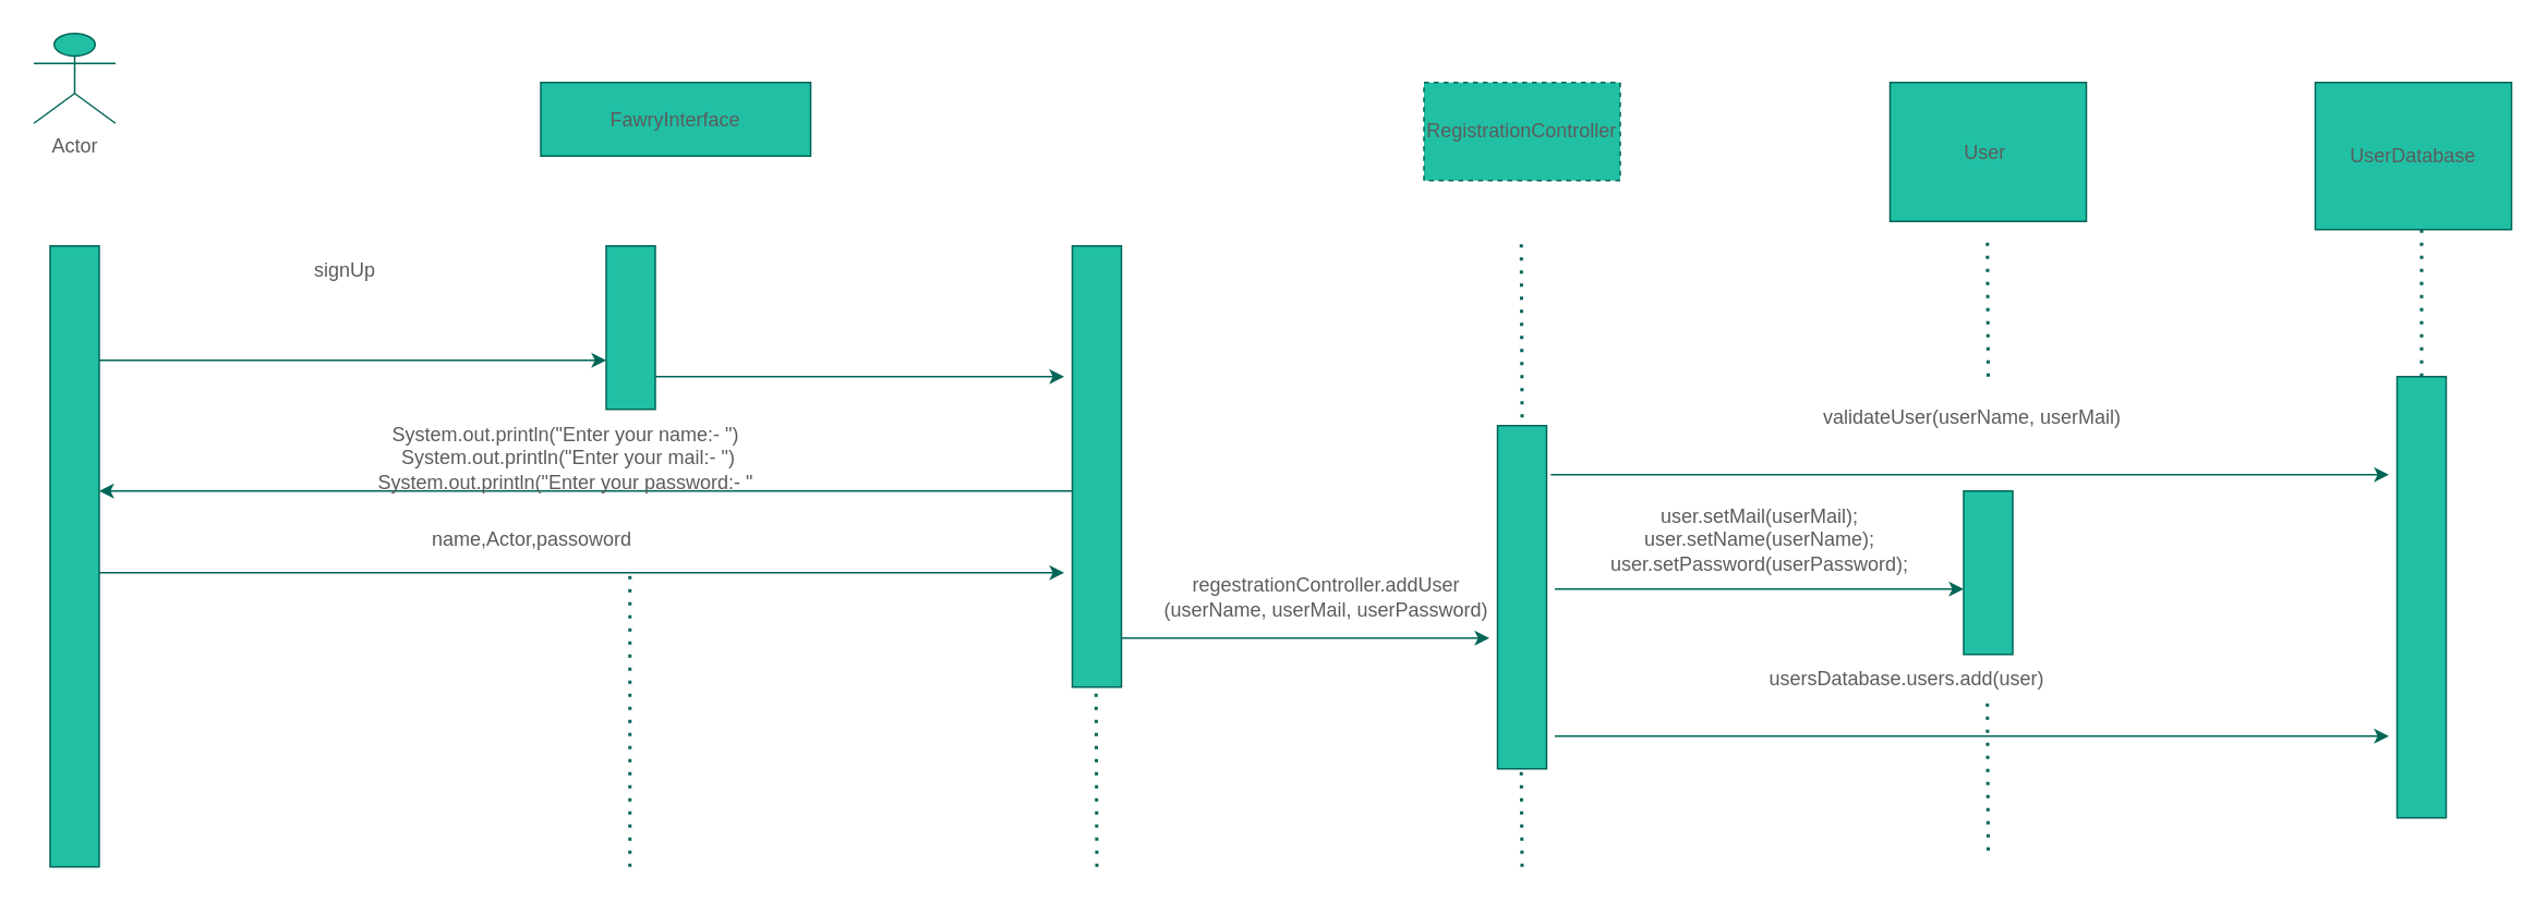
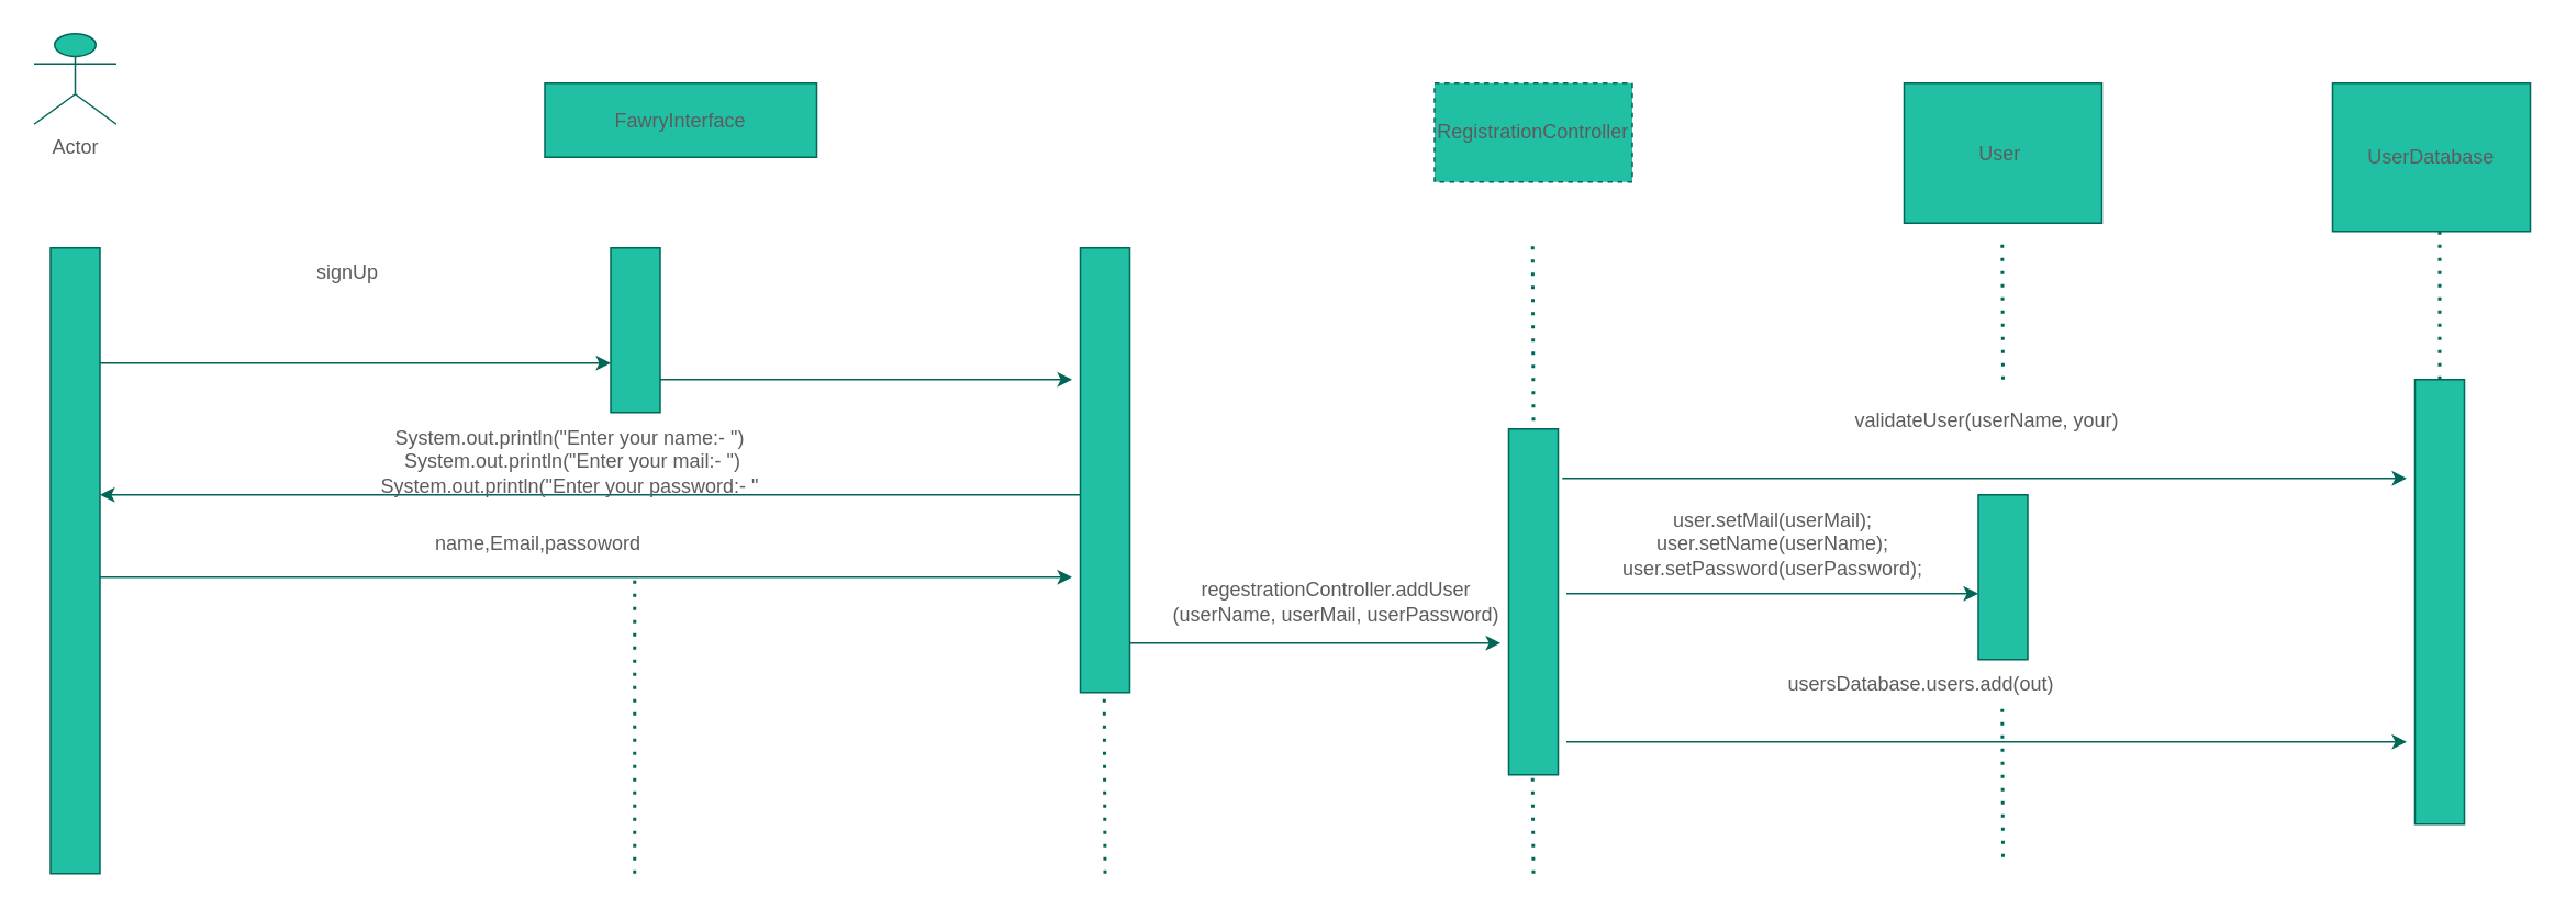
- <mxCell id="27" value="validateUser(userName, userMail)" style="text;html=1;align=center;verticalAlign=middle;resizable=0;points=[];autosize=1;strokeColor=none;fillColor=none;fontColor=#5C5C5C;rounded=0;" vertex="1" parent="1"><mxGeometry x="1100" y="240" width="210" height="30" as="geometry" /></mxCell>
+ <mxCell id="27" value="validateUser(userName, your)" style="text;html=1;align=center;verticalAlign=middle;resizable=0;points=[];autosize=1;strokeColor=none;fillColor=none;fontColor=#5C5C5C;rounded=0;" vertex="1" parent="1"><mxGeometry x="1100" y="240" width="210" height="30" as="geometry" /></mxCell>
- <mxCell id="16" value="name,Actor,passoword&lt;span style=&quot;white-space: pre;&quot;&gt;&#09;&lt;/span&gt;" style="text;html=1;align=center;verticalAlign=middle;resizable=0;points=[];autosize=1;strokeColor=none;fillColor=none;fontColor=#5C5C5C;rounded=0;" vertex="1" parent="1"><mxGeometry x="250" y="315" width="160" height="30" as="geometry" /></mxCell>
+ <mxCell id="16" value="name,Email,passoword&lt;span style=&quot;white-space: pre;&quot;&gt;&#09;&lt;/span&gt;" style="text;html=1;align=center;verticalAlign=middle;resizable=0;points=[];autosize=1;strokeColor=none;fillColor=none;fontColor=#5C5C5C;rounded=0;" vertex="1" parent="1"><mxGeometry x="250" y="315" width="160" height="30" as="geometry" /></mxCell>
- <mxCell id="25" value="usersDatabase.users.add(user)" style="text;html=1;align=center;verticalAlign=middle;resizable=0;points=[];autosize=1;strokeColor=none;fillColor=none;fontColor=#5C5C5C;rounded=0;" vertex="1" parent="1"><mxGeometry x="1070" y="400" width="190" height="30" as="geometry" /></mxCell>
+ <mxCell id="25" value="usersDatabase.users.add(out)" style="text;html=1;align=center;verticalAlign=middle;resizable=0;points=[];autosize=1;strokeColor=none;fillColor=none;fontColor=#5C5C5C;rounded=0;" vertex="1" parent="1"><mxGeometry x="1070" y="400" width="190" height="30" as="geometry" /></mxCell>
